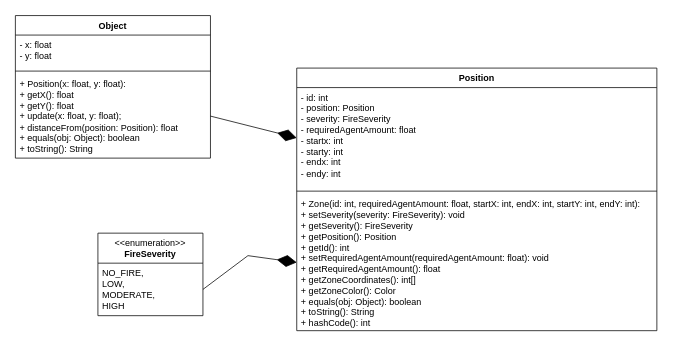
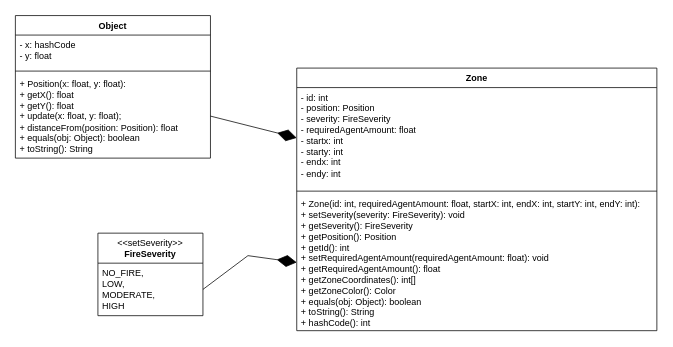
- <mxCell id="3" value="- x: float&lt;div&gt;- y: float&lt;br&gt;&lt;div&gt;&lt;br&gt;&lt;/div&gt;&lt;/div&gt;" style="text;strokeColor=none;fillColor=none;align=left;verticalAlign=top;spacingLeft=4;spacingRight=4;overflow=hidden;rotatable=0;points=[[0,0.5],[1,0.5]];portConstraint=eastwest;whiteSpace=wrap;html=1;" parent="2" vertex="1"><mxGeometry y="26" width="260" height="44" as="geometry" /></mxCell>
+ <mxCell id="3" value="- x: hashCode&lt;div&gt;- y: float&lt;br&gt;&lt;div&gt;&lt;br&gt;&lt;/div&gt;&lt;/div&gt;" style="text;strokeColor=none;fillColor=none;align=left;verticalAlign=top;spacingLeft=4;spacingRight=4;overflow=hidden;rotatable=0;points=[[0,0.5],[1,0.5]];portConstraint=eastwest;whiteSpace=wrap;html=1;" parent="2" vertex="1"><mxGeometry y="26" width="260" height="44" as="geometry" /></mxCell>
- <mxCell id="6" value="Position" style="swimlane;fontStyle=1;align=center;verticalAlign=top;childLayout=stackLayout;horizontal=1;startSize=26;horizontalStack=0;resizeParent=1;resizeParentMax=0;resizeLast=0;collapsible=1;marginBottom=0;whiteSpace=wrap;html=1;" parent="1" vertex="1"><mxGeometry x="395" y="90" width="480" height="350" as="geometry" /></mxCell>
+ <mxCell id="6" value="Zone" style="swimlane;fontStyle=1;align=center;verticalAlign=top;childLayout=stackLayout;horizontal=1;startSize=26;horizontalStack=0;resizeParent=1;resizeParentMax=0;resizeLast=0;collapsible=1;marginBottom=0;whiteSpace=wrap;html=1;" parent="1" vertex="1"><mxGeometry x="395" y="90" width="480" height="350" as="geometry" /></mxCell>
- <mxCell id="10" value="&amp;lt;&amp;lt;enumeration&amp;gt;&amp;gt;&lt;br&gt;&lt;b&gt;FireSeverity&lt;/b&gt;" style="swimlane;fontStyle=0;align=center;verticalAlign=top;childLayout=stackLayout;horizontal=1;startSize=40;horizontalStack=0;resizeParent=1;resizeParentMax=0;resizeLast=0;collapsible=0;marginBottom=0;html=1;whiteSpace=wrap;" parent="1" vertex="1"><mxGeometry x="130" y="310" width="140" height="110" as="geometry" /></mxCell>
+ <mxCell id="10" value="&amp;lt;&amp;lt;setSeverity&amp;gt;&amp;gt;&lt;br&gt;&lt;b&gt;FireSeverity&lt;/b&gt;" style="swimlane;fontStyle=0;align=center;verticalAlign=top;childLayout=stackLayout;horizontal=1;startSize=40;horizontalStack=0;resizeParent=1;resizeParentMax=0;resizeLast=0;collapsible=0;marginBottom=0;html=1;whiteSpace=wrap;" parent="1" vertex="1"><mxGeometry x="130" y="310" width="140" height="110" as="geometry" /></mxCell>
